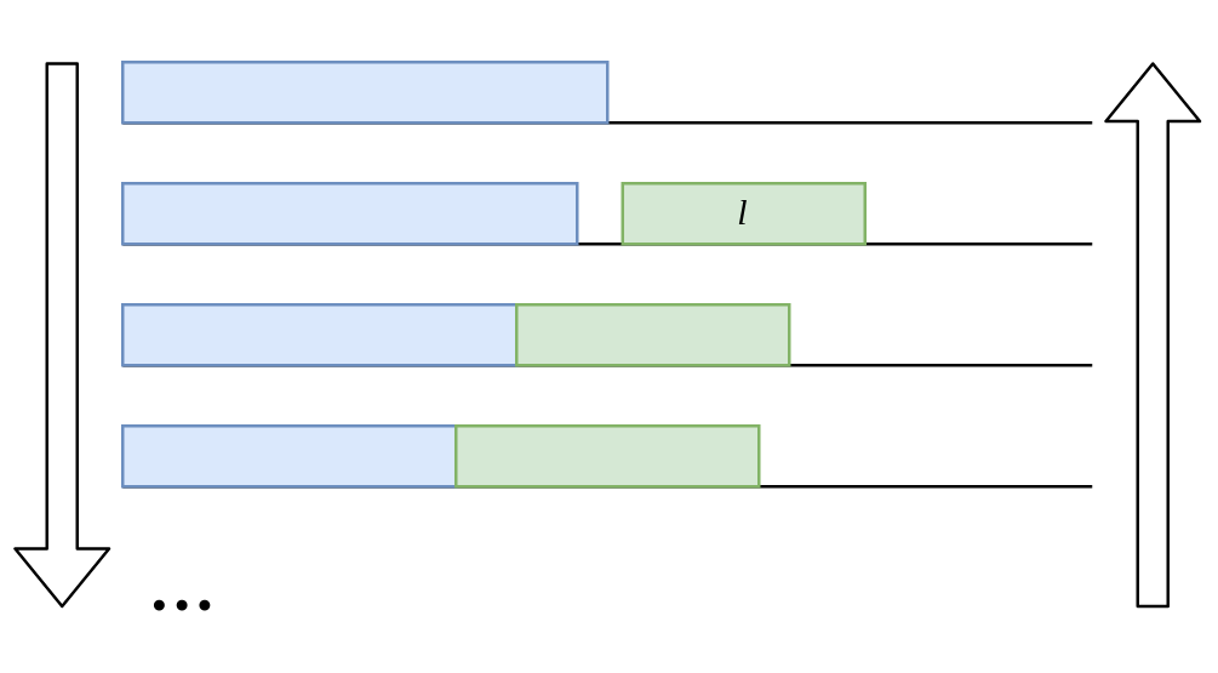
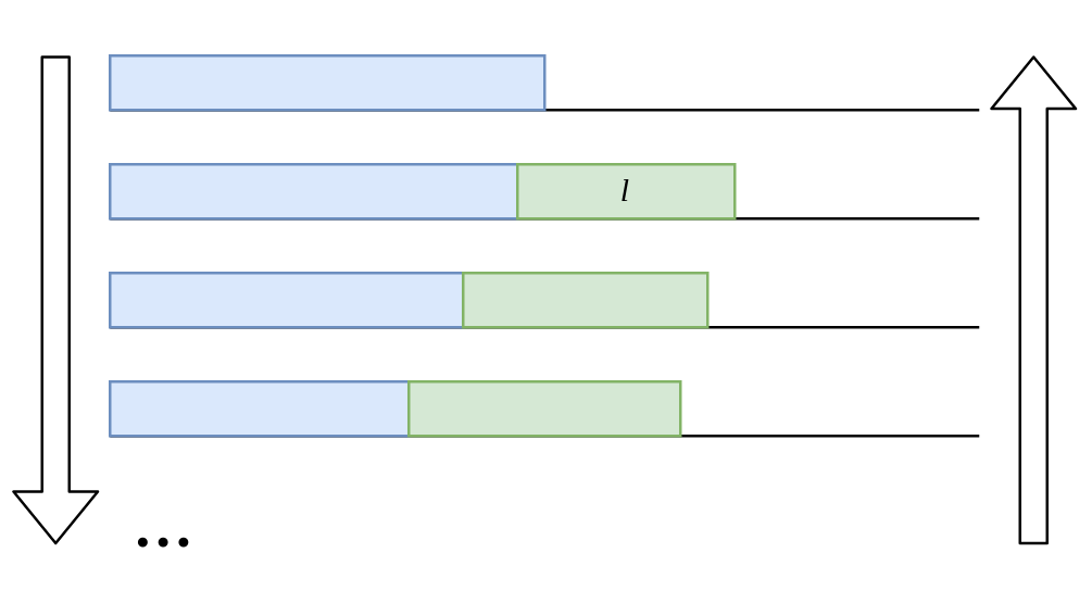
- <mxCell id="13" value="l" style="rounded=0;whiteSpace=wrap;html=1;fillColor=#d5e8d4;strokeColor=#82b366;fontFamily=Times New Roman;fontStyle=2" parent="1" vertex="1"><mxGeometry x="205" y="60" width="80" height="20" as="geometry" /></mxCell>
+ <mxCell id="13" value="l" style="rounded=0;whiteSpace=wrap;html=1;fillColor=#d5e8d4;strokeColor=#82b366;fontFamily=Times New Roman;fontStyle=2" parent="1" vertex="1"><mxGeometry x="190" y="60" width="80" height="20" as="geometry" /></mxCell>
